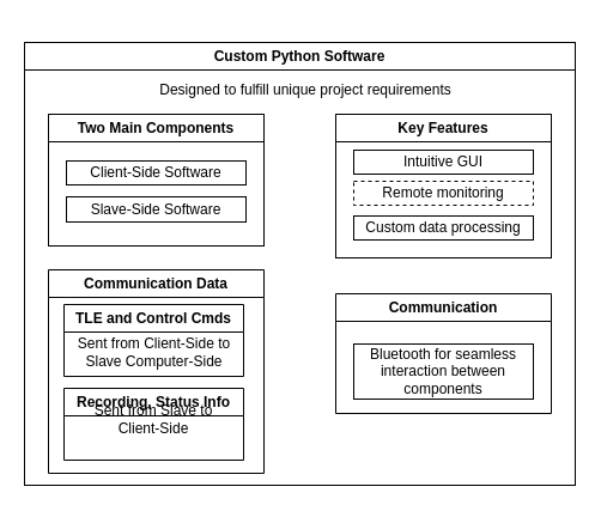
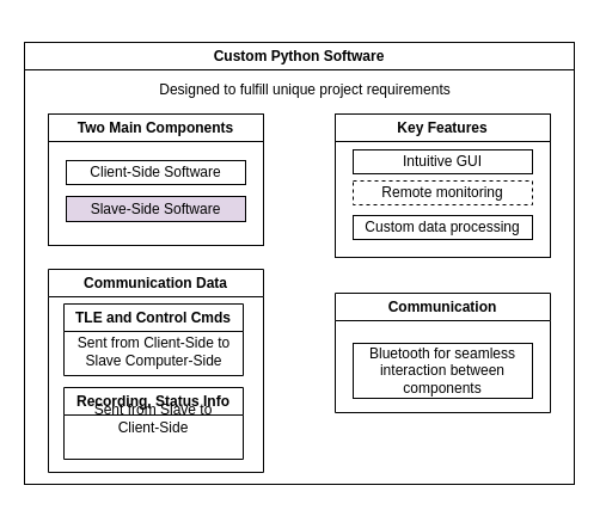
- <mxCell id="15" value="Slave-Side Software" style="rounded=0;whiteSpace=wrap;html=1;" vertex="1" parent="1"><mxGeometry x="55" y="164" width="150" height="21" as="geometry" /></mxCell>
+ <mxCell id="15" value="Slave-Side Software" style="rounded=0;whiteSpace=wrap;html=1;fillColor=#e1d5e7;" vertex="1" parent="1"><mxGeometry x="55" y="164" width="150" height="21" as="geometry" /></mxCell>
